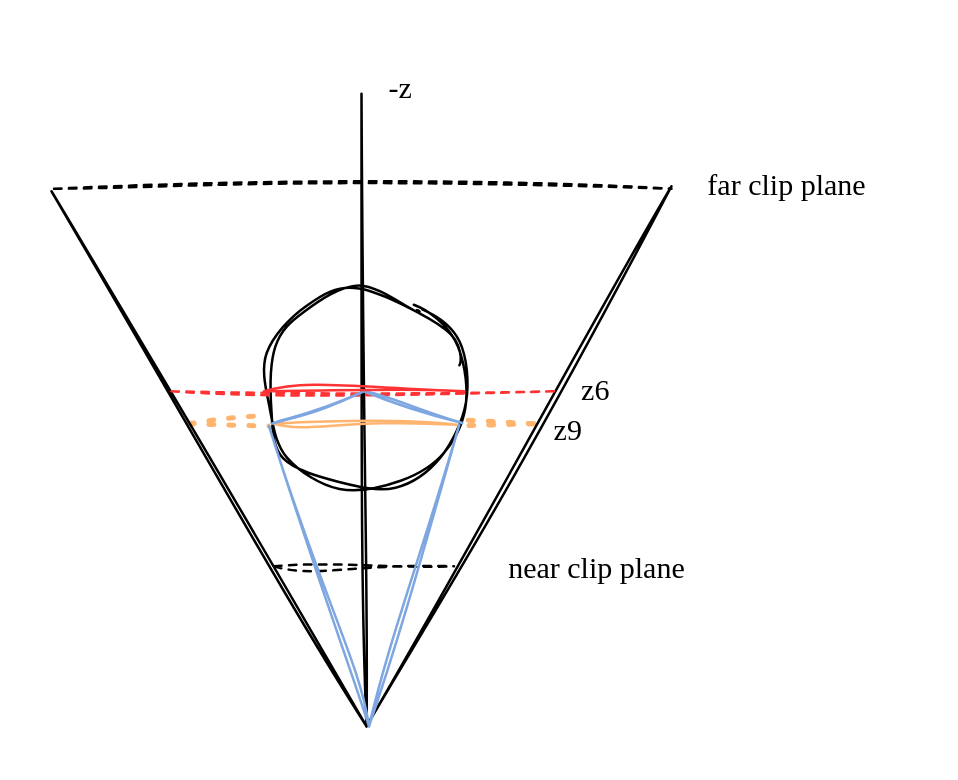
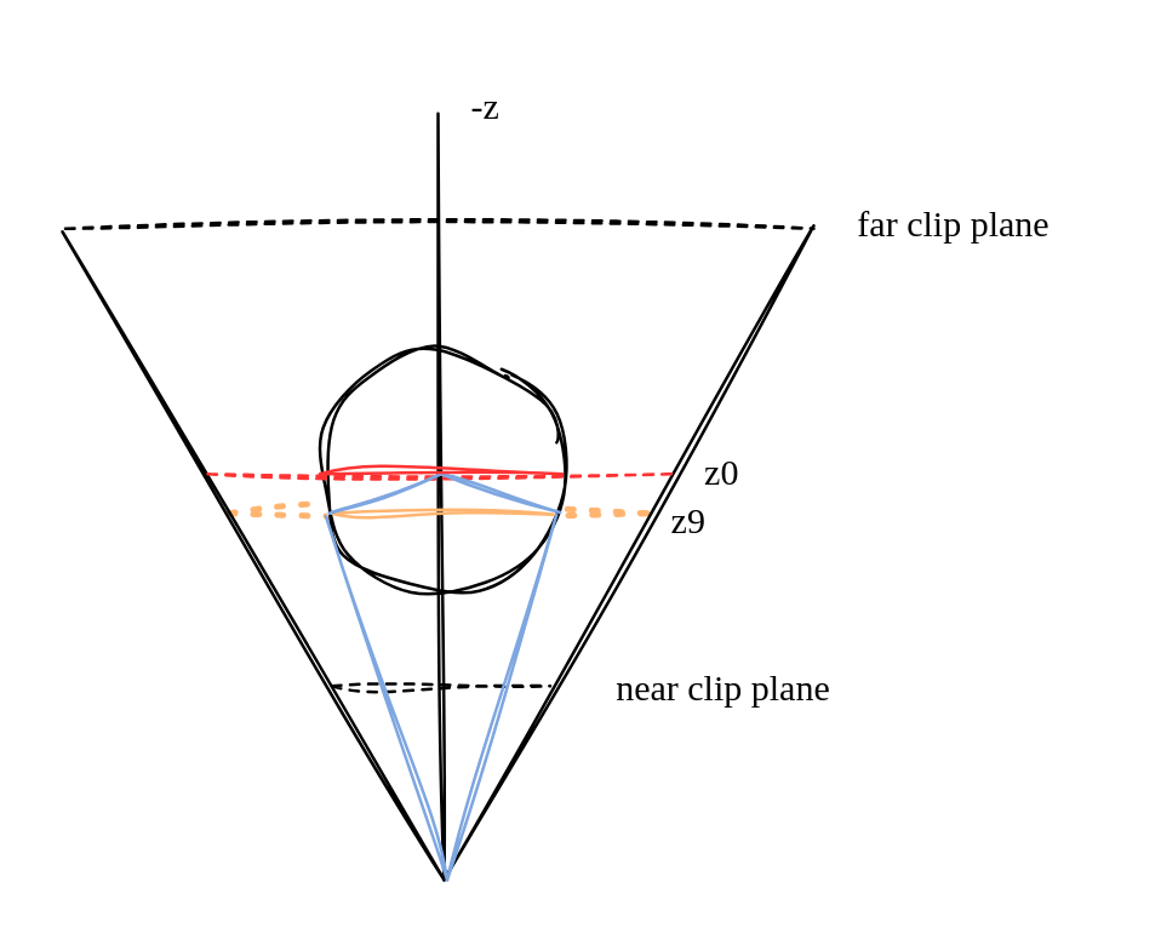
- <mxCell id="19" value="z6" style="text;html=1;strokeColor=none;fillColor=none;align=center;verticalAlign=middle;whiteSpace=wrap;rounded=0;sketch=1;curveFitting=1;jiggle=2;fontFamily=Comic Sans MS;" parent="1" vertex="1"><mxGeometry x="208" y="141" width="60" height="30" as="geometry" /></mxCell>
+ <mxCell id="19" value="z0" style="text;html=1;strokeColor=none;fillColor=none;align=center;verticalAlign=middle;whiteSpace=wrap;rounded=0;sketch=1;curveFitting=1;jiggle=2;fontFamily=Comic Sans MS;" parent="1" vertex="1"><mxGeometry x="208" y="141" width="60" height="30" as="geometry" /></mxCell>
